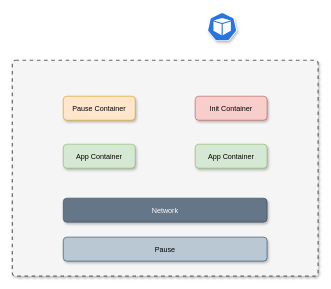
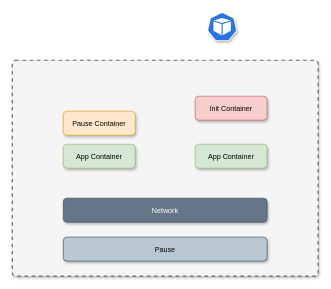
- <mxCell id="3" value="Pause Container" style="fontStyle=0;rounded=1;shadow=1;fillColor=#ffe6cc;strokeColor=#d79b00;" vertex="1" parent="1"><mxGeometry x="105" y="160" width="120" height="40" as="geometry" /></mxCell>
+ <mxCell id="3" value="Pause Container" style="fontStyle=0;rounded=1;shadow=1;fillColor=#ffe6cc;strokeColor=#d79b00;" vertex="1" parent="1"><mxGeometry x="105" y="185" width="120" height="40" as="geometry" /></mxCell>
